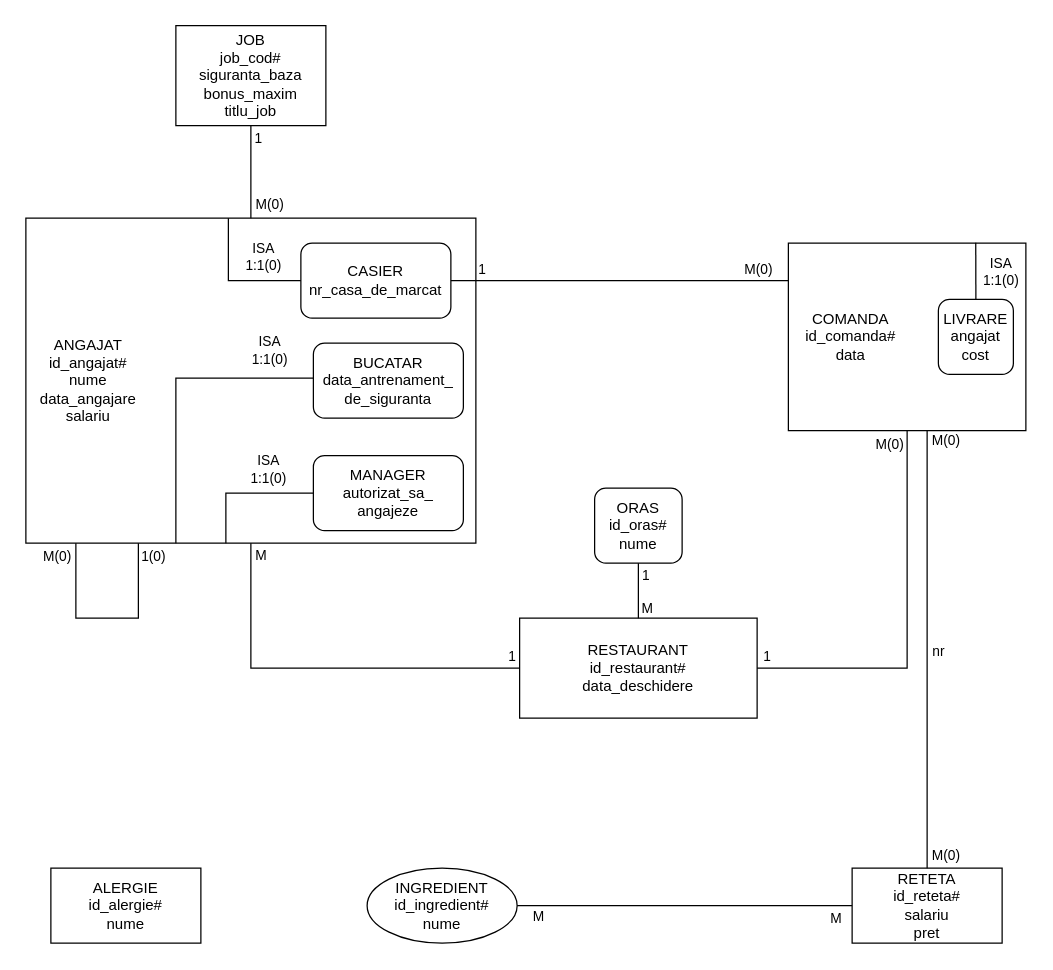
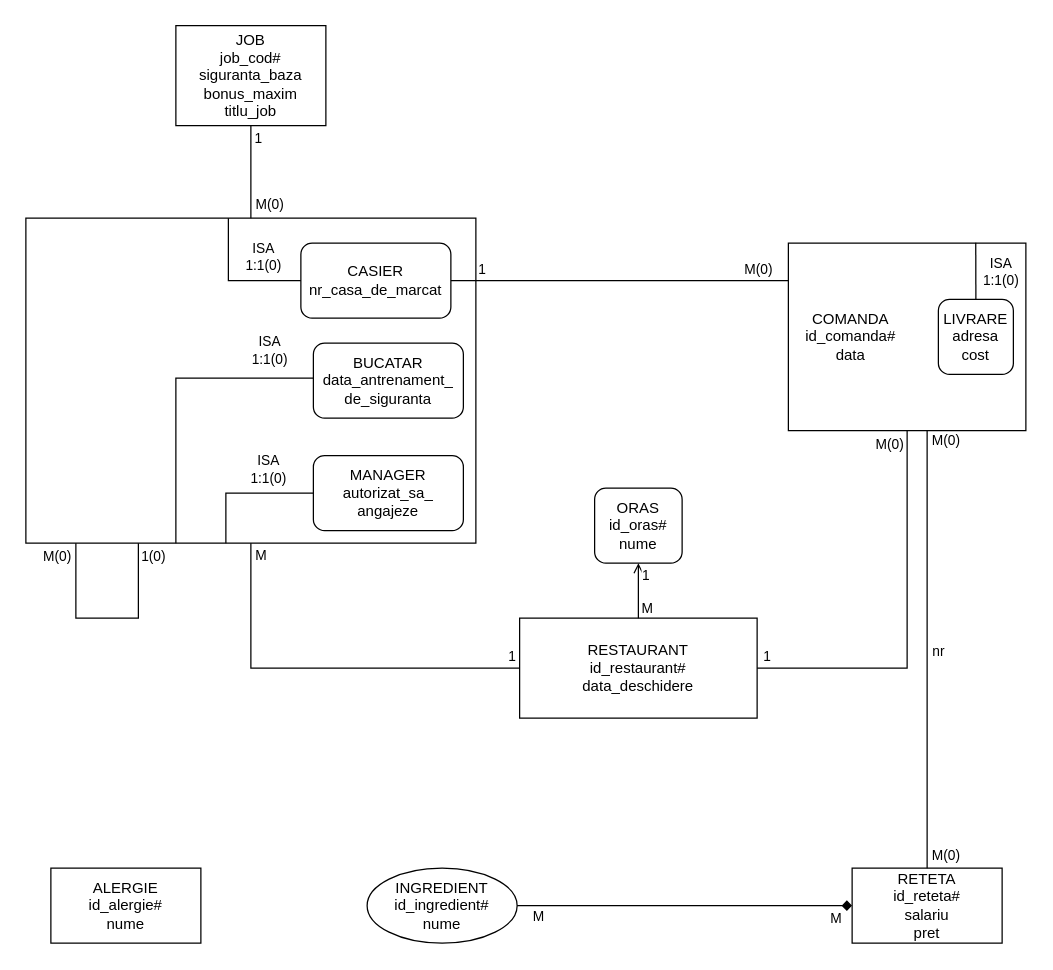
- <mxCell id="42" value="&lt;div&gt;LIVRARE&lt;/div&gt;&lt;div&gt;angajat&lt;br&gt;&lt;/div&gt;&lt;div&gt;cost&lt;/div&gt;" style="rounded=1;whiteSpace=wrap;html=1;" parent="1" vertex="1"><mxGeometry x="750" y="239" width="60" height="60" as="geometry" /></mxCell>
+ <mxCell id="42" value="&lt;div&gt;LIVRARE&lt;/div&gt;&lt;div&gt;adresa&lt;br&gt;&lt;/div&gt;&lt;div&gt;cost&lt;/div&gt;" style="rounded=1;whiteSpace=wrap;html=1;" parent="1" vertex="1"><mxGeometry x="750" y="239" width="60" height="60" as="geometry" /></mxCell>
- <mxCell id="6" value="&lt;div&gt;ANGAJAT&lt;/div&gt;&lt;div&gt;id_angajat#&lt;/div&gt;&lt;div&gt;nume&lt;/div&gt;&lt;div&gt;data_angajare&lt;/div&gt;&lt;div&gt;salariu&lt;/div&gt;" style="text;html=1;strokeColor=none;fillColor=none;align=center;verticalAlign=middle;whiteSpace=wrap;rounded=0;" parent="1" vertex="1"><mxGeometry x="40" y="194" width="60" height="220" as="geometry" /></mxCell>
- <mxCell id="23" value="" style="endArrow=none;html=1;rounded=0;entryX=0.5;entryY=1;entryDx=0;entryDy=0;exitX=0.5;exitY=0;exitDx=0;exitDy=0;" parent="1" source="13" target="22" edge="1"><mxGeometry width="50" height="50" relative="1" as="geometry"><mxPoint x="390" y="564" as="sourcePoint" /><mxPoint x="440" y="514" as="targetPoint" /></mxGeometry></mxCell>
+ <mxCell id="23" value="" style="endArrow=open;html=1;rounded=0;entryX=0.5;entryY=1;entryDx=0;entryDy=0;exitX=0.5;exitY=0;exitDx=0;exitDy=0;" parent="1" source="13" target="22" edge="1"><mxGeometry width="50" height="50" relative="1" as="geometry"><mxPoint x="390" y="564" as="sourcePoint" /><mxPoint x="440" y="514" as="targetPoint" /></mxGeometry></mxCell>
- <mxCell id="27" value="" style="endArrow=none;html=1;rounded=0;entryX=0;entryY=0.5;entryDx=0;entryDy=0;exitX=1;exitY=0.5;exitDx=0;exitDy=0;" parent="1" source="26" target="21" edge="1"><mxGeometry width="50" height="50" relative="1" as="geometry"><mxPoint x="390" y="584" as="sourcePoint" /><mxPoint x="440" y="534" as="targetPoint" /></mxGeometry></mxCell>
+ <mxCell id="27" value="" style="endArrow=diamond;html=1;rounded=0;entryX=0;entryY=0.5;entryDx=0;entryDy=0;exitX=1;exitY=0.5;exitDx=0;exitDy=0;" parent="1" source="26" target="21" edge="1"><mxGeometry width="50" height="50" relative="1" as="geometry"><mxPoint x="390" y="584" as="sourcePoint" /><mxPoint x="440" y="534" as="targetPoint" /></mxGeometry></mxCell>
